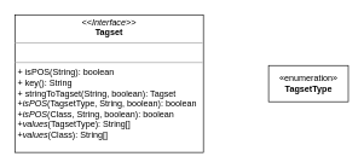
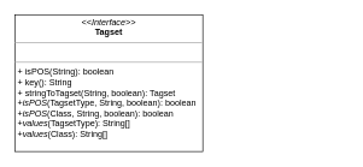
- <mxCell id="3" value="«enumeration»&lt;br&gt;&lt;b&gt;TagsetType&lt;/b&gt;" style="html=1;" vertex="1" parent="1"><mxGeometry x="370" y="90" width="110" height="50" as="geometry" /></mxCell>
